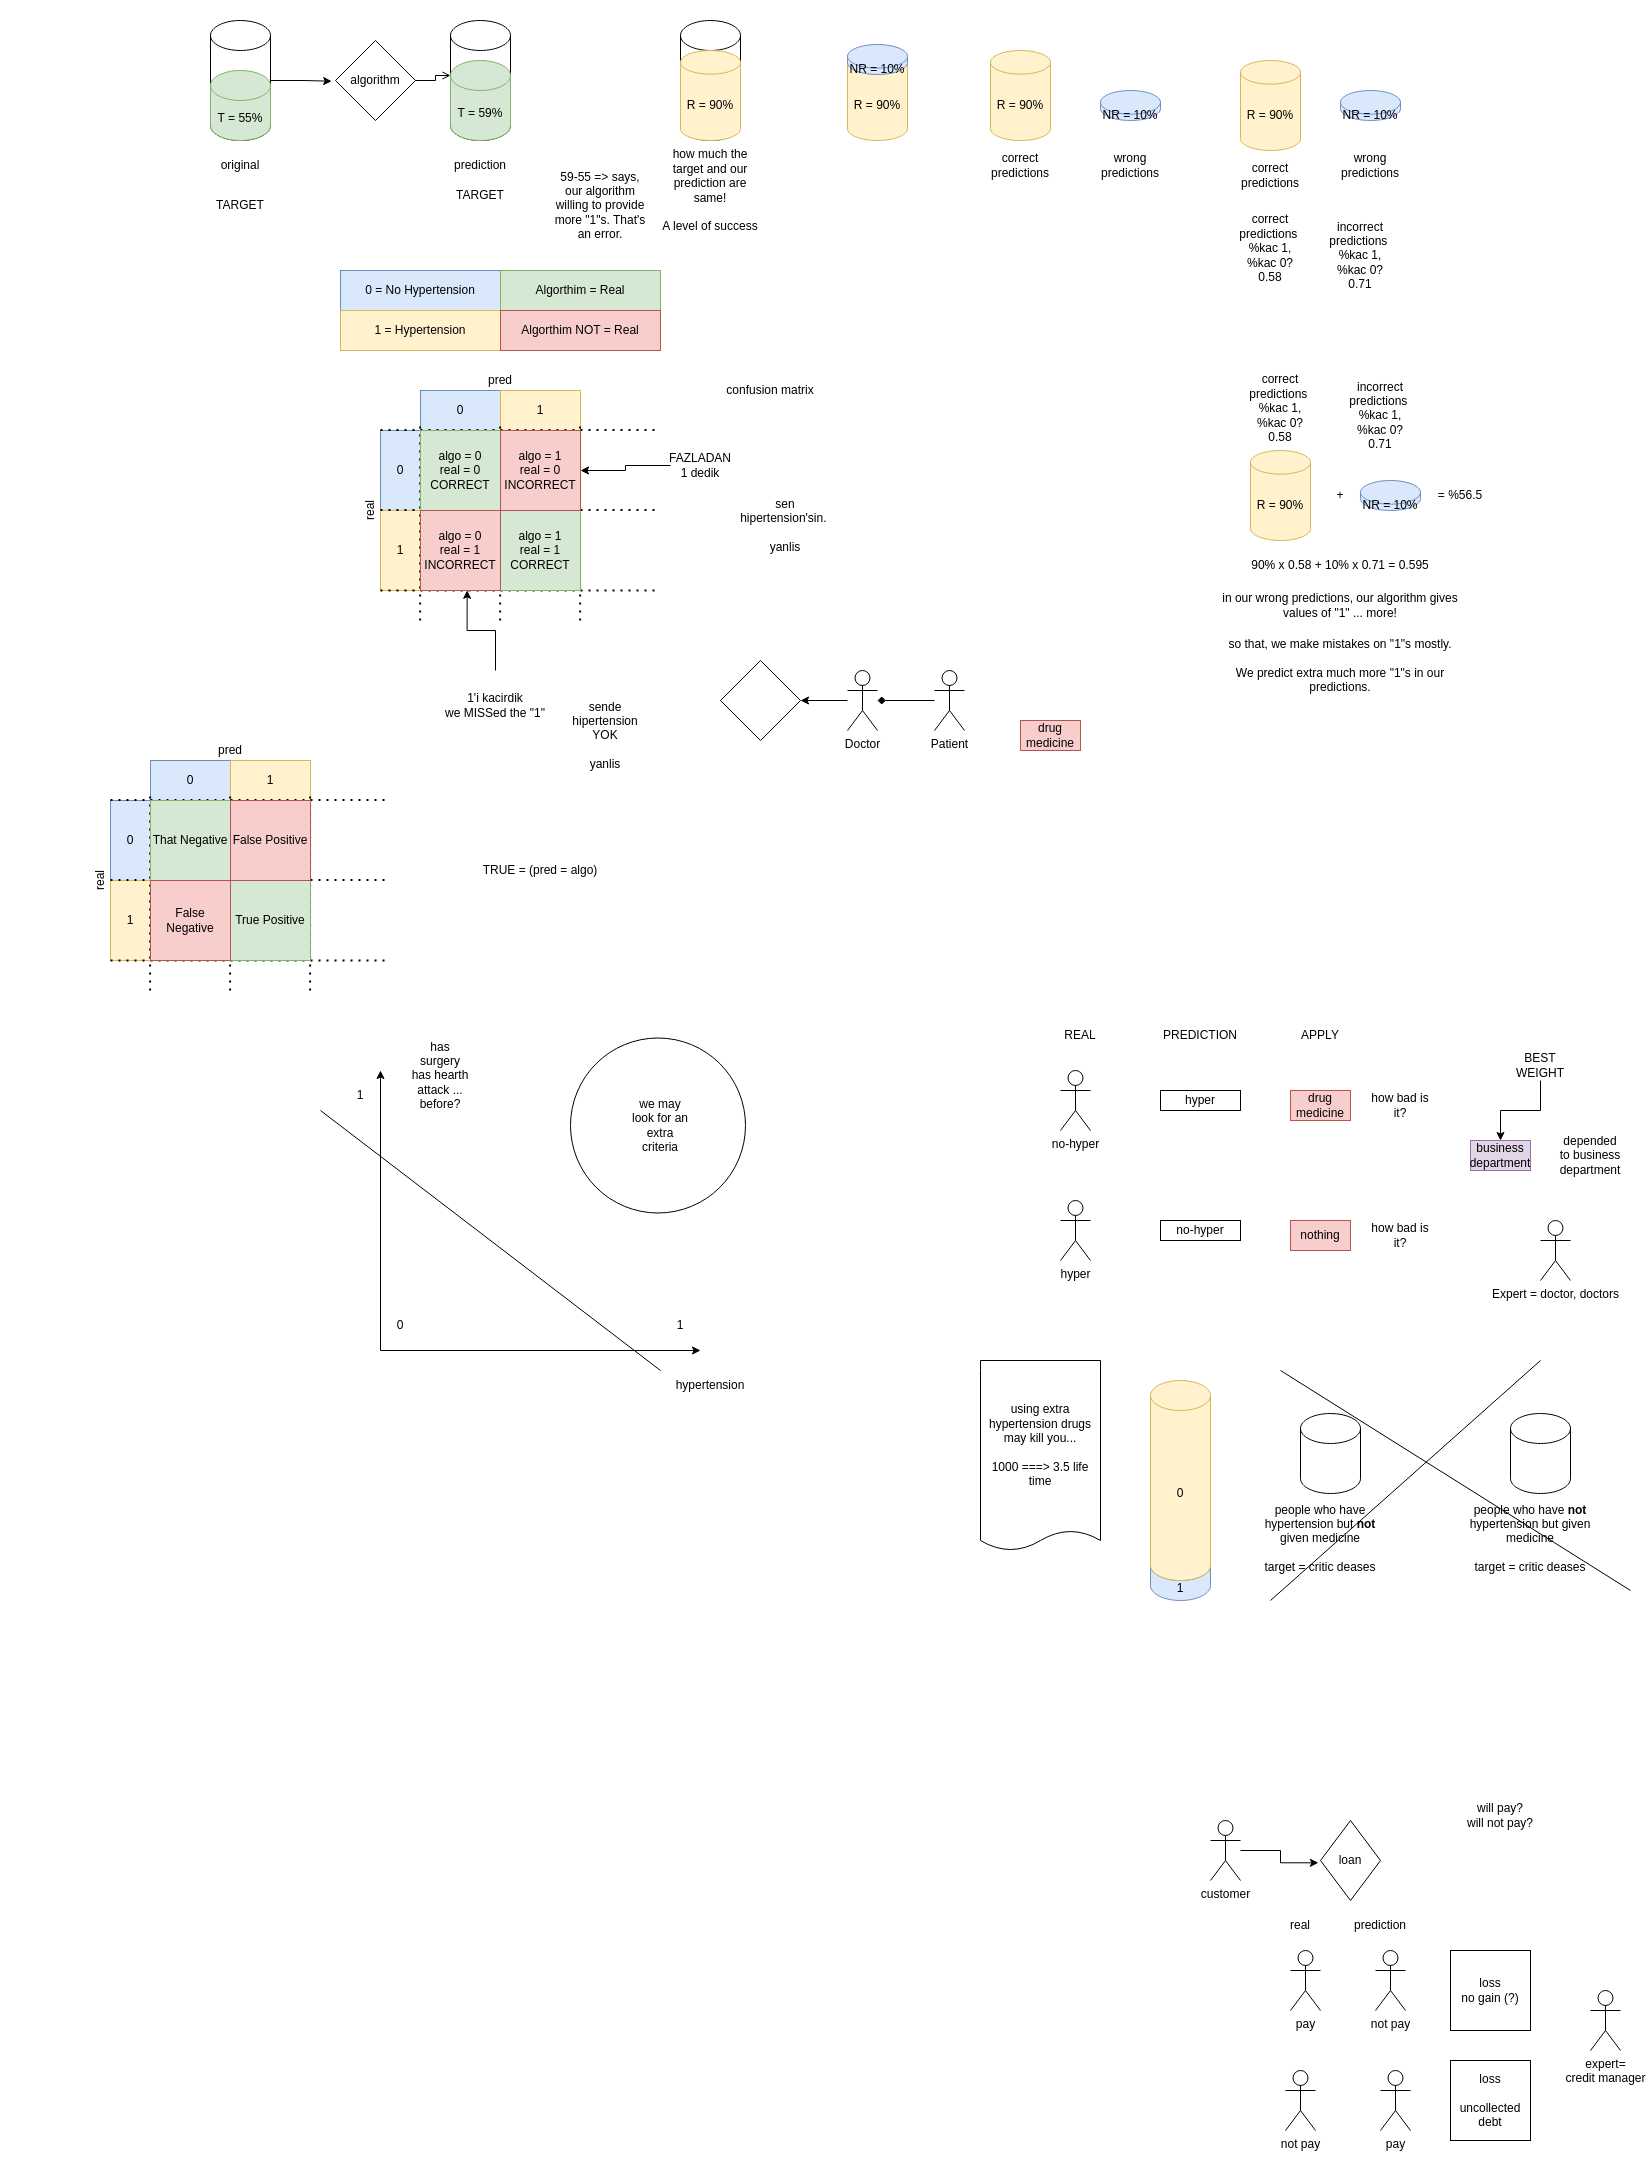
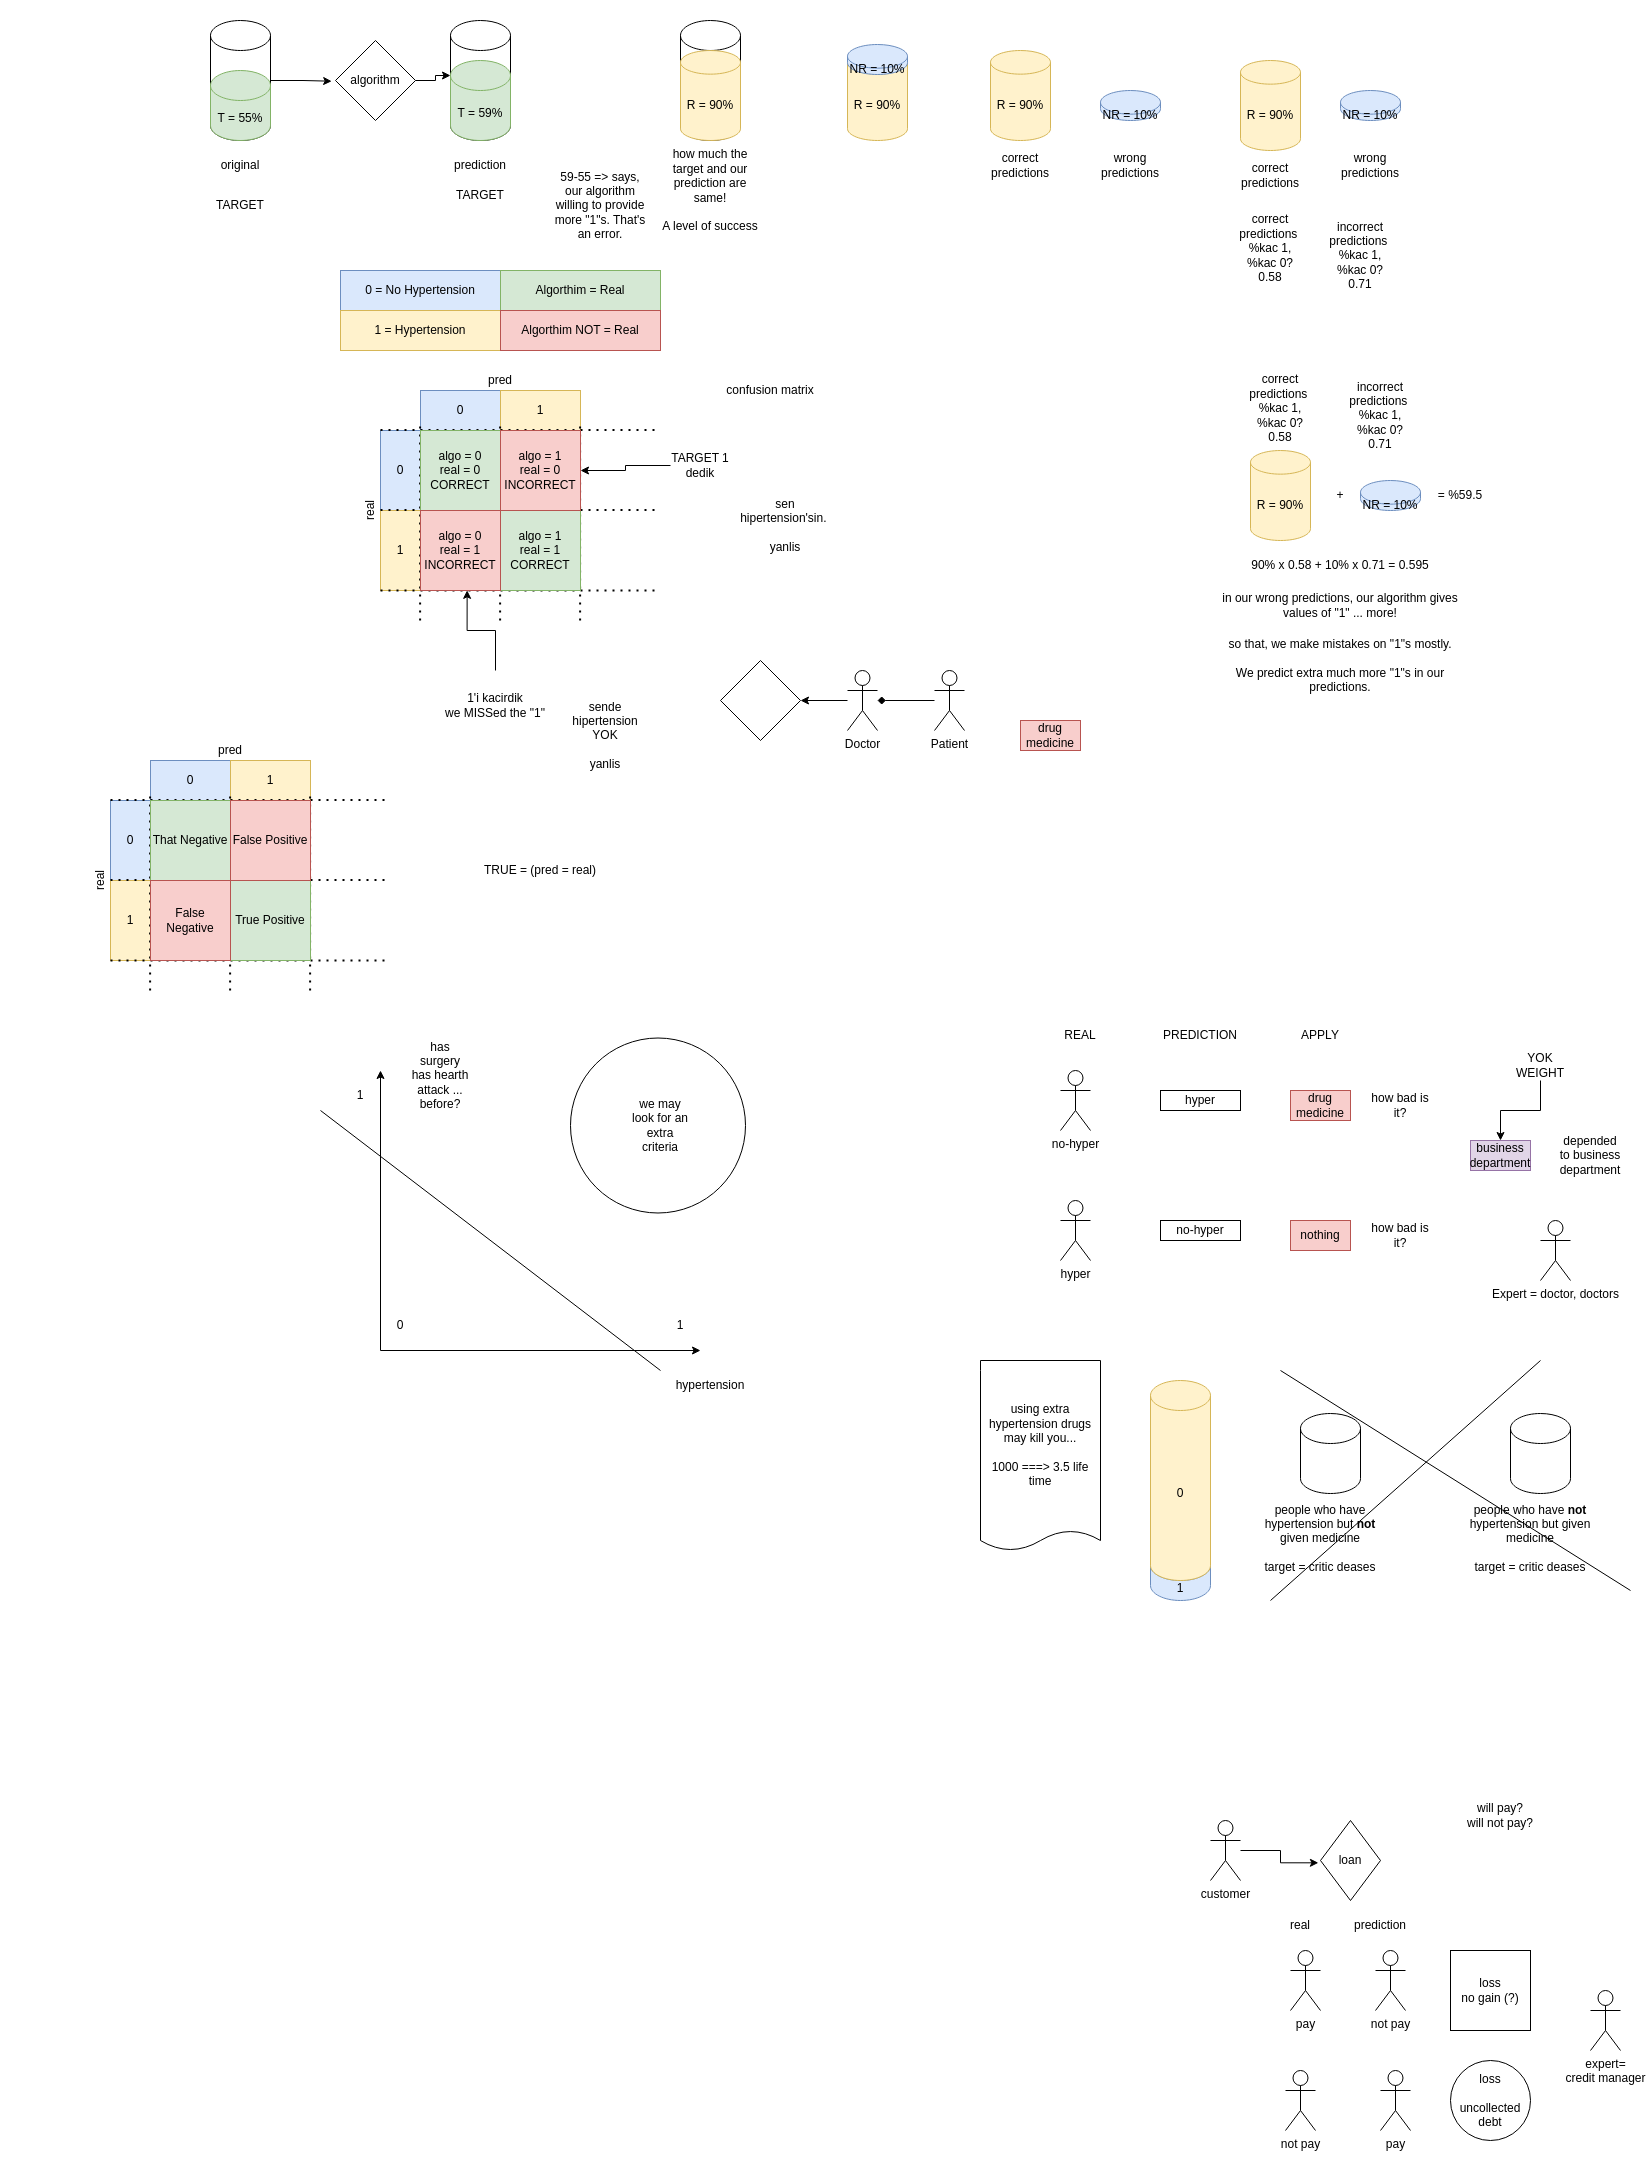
- <mxCell id="8" style="edgeStyle=orthogonalEdgeStyle;rounded=0;orthogonalLoop=1;jettySize=auto;html=1;entryX=0;entryY=0;entryDx=0;entryDy=15;entryPerimeter=0;endArrow=open;" edge="1" parent="1" source="4" target="6"><mxGeometry relative="1" as="geometry" /></mxCell>
+ <mxCell id="8" style="edgeStyle=orthogonalEdgeStyle;rounded=0;orthogonalLoop=1;jettySize=auto;html=1;entryX=0;entryY=0;entryDx=0;entryDy=15;entryPerimeter=0;" edge="1" parent="1" source="4" target="6"><mxGeometry relative="1" as="geometry" /></mxCell>
- <mxCell id="54" value="FAZLADAN 1 dedik" style="text;html=1;align=center;verticalAlign=middle;whiteSpace=wrap;rounded=0;" vertex="1" parent="1"><mxGeometry x="670" y="450" width="60" height="30" as="geometry" /></mxCell>
+ <mxCell id="54" value="TARGET 1 dedik" style="text;html=1;align=center;verticalAlign=middle;whiteSpace=wrap;rounded=0;" vertex="1" parent="1"><mxGeometry x="670" y="450" width="60" height="30" as="geometry" /></mxCell>
- <mxCell id="32" value="= %56.5" style="text;html=1;align=center;verticalAlign=middle;whiteSpace=wrap;rounded=0;" vertex="1" parent="1"><mxGeometry x="1430" y="480" width="60" height="30" as="geometry" /></mxCell>
+ <mxCell id="32" value="= %59.5" style="text;html=1;align=center;verticalAlign=middle;whiteSpace=wrap;rounded=0;" vertex="1" parent="1"><mxGeometry x="1430" y="480" width="60" height="30" as="geometry" /></mxCell>
- <mxCell id="97" value="TRUE = (pred = algo)" style="text;html=1;align=center;verticalAlign=middle;whiteSpace=wrap;rounded=0;" vertex="1" parent="1"><mxGeometry x="460" y="860" width="160" height="20" as="geometry" /></mxCell>
+ <mxCell id="97" value="TRUE = (pred = real)" style="text;html=1;align=center;verticalAlign=middle;whiteSpace=wrap;rounded=0;" vertex="1" parent="1"><mxGeometry x="460" y="860" width="160" height="20" as="geometry" /></mxCell>
- <mxCell id="113" value="BEST WEIGHT" style="text;html=1;align=center;verticalAlign=middle;whiteSpace=wrap;rounded=0;" vertex="1" parent="1"><mxGeometry x="1510" y="1050" width="60" height="30" as="geometry" /></mxCell>
+ <mxCell id="113" value="YOK WEIGHT" style="text;html=1;align=center;verticalAlign=middle;whiteSpace=wrap;rounded=0;" vertex="1" parent="1"><mxGeometry x="1510" y="1050" width="60" height="30" as="geometry" /></mxCell>
- <mxCell id="134" value="loss&lt;div&gt;&lt;br&gt;&lt;/div&gt;&lt;div&gt;uncollected debt&lt;/div&gt;" style="whiteSpace=wrap;html=1;aspect=fixed;" vertex="1" parent="1"><mxGeometry x="1450" y="2060" width="80" height="80" as="geometry" /></mxCell>
+ <mxCell id="134" value="loss&lt;div&gt;&lt;br&gt;&lt;/div&gt;&lt;div&gt;uncollected debt&lt;/div&gt;" style="ellipse;whiteSpace=wrap;html=1;aspect=fixed;" vertex="1" parent="1"><mxGeometry x="1450" y="2060" width="80" height="80" as="geometry" /></mxCell>
